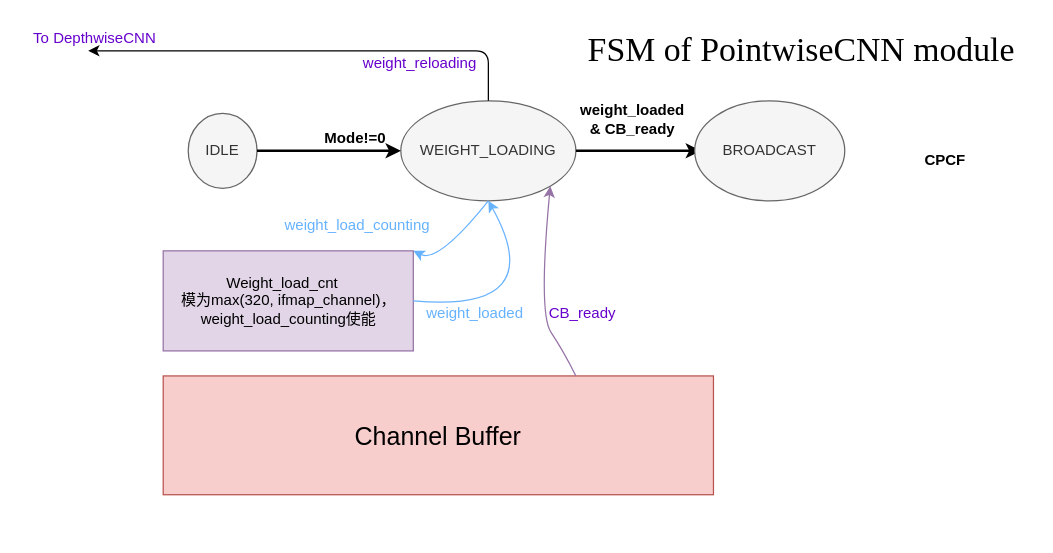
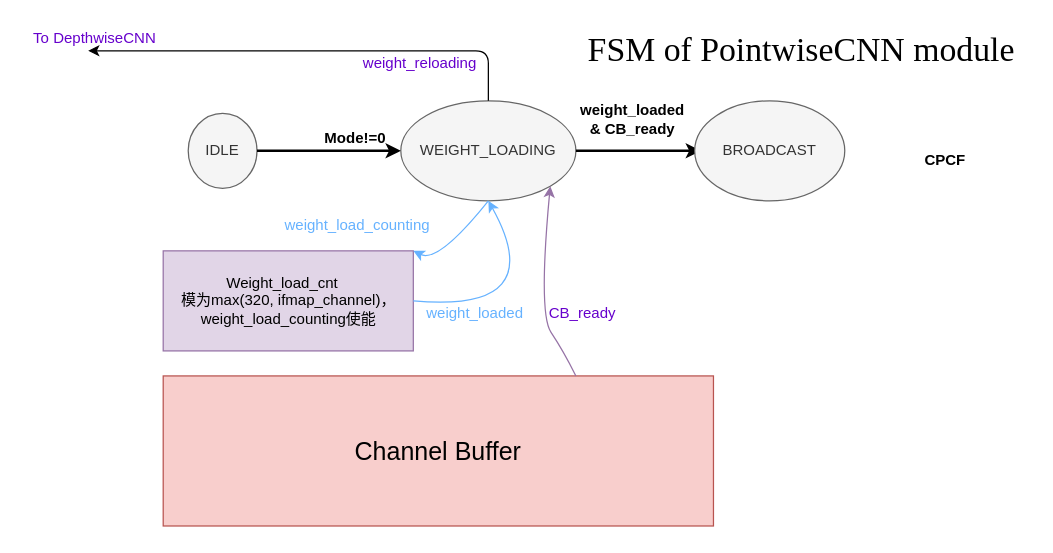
- <mxCell id="20" value="&lt;font style=&quot;font-size: 20px&quot;&gt;Channel Buffer&lt;/font&gt;" style="rounded=0;whiteSpace=wrap;html=1;fillColor=#f8cecc;strokeColor=#b85450;" parent="1" vertex="1"><mxGeometry x="130" y="300" width="440" height="95" as="geometry" /></mxCell>
+ <mxCell id="20" value="&lt;font style=&quot;font-size: 20px&quot;&gt;Channel Buffer&lt;/font&gt;" style="rounded=0;whiteSpace=wrap;html=1;fillColor=#f8cecc;strokeColor=#b85450;" parent="1" vertex="1"><mxGeometry x="130" y="300" width="440" height="120" as="geometry" /></mxCell>
